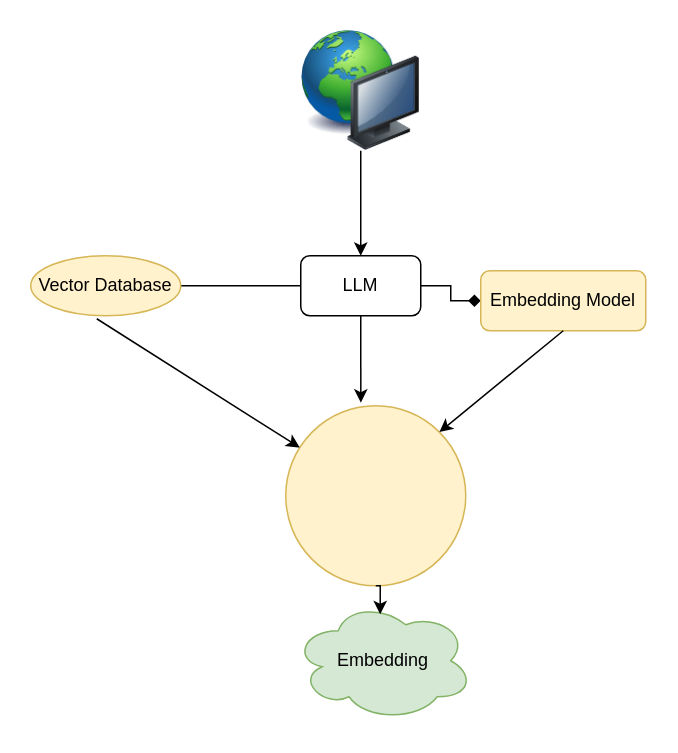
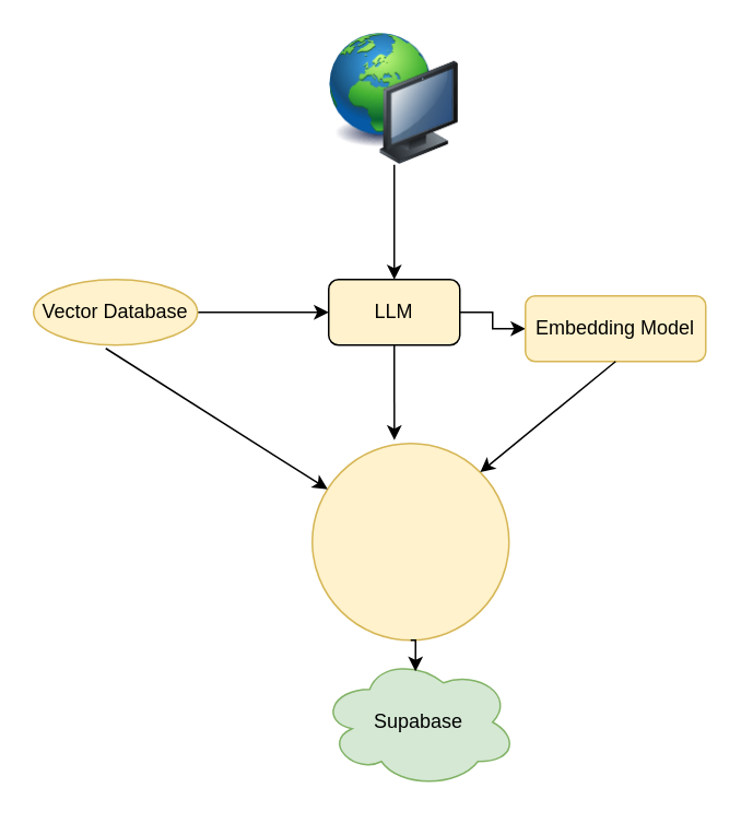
- <mxCell id="6" style="edgeStyle=orthogonalEdgeStyle;rounded=0;orthogonalLoop=1;jettySize=auto;html=1;entryX=0;entryY=0.5;entryDx=0;entryDy=0;endArrow=none;" edge="1" parent="1" source="7" target="5"><mxGeometry relative="1" as="geometry" /></mxCell>
+ <mxCell id="6" style="edgeStyle=orthogonalEdgeStyle;rounded=0;orthogonalLoop=1;jettySize=auto;html=1;entryX=0;entryY=0.5;entryDx=0;entryDy=0;" edge="1" parent="1" source="7" target="5"><mxGeometry relative="1" as="geometry" /></mxCell>
- <mxCell id="5" value="LLM" style="rounded=1;whiteSpace=wrap;html=1;" vertex="1" parent="1"><mxGeometry x="200" y="170" width="80" height="40" as="geometry" /></mxCell>
+ <mxCell id="5" value="LLM" style="rounded=1;whiteSpace=wrap;html=1;fillColor=#fff2cc;" vertex="1" parent="1"><mxGeometry x="200" y="170" width="80" height="40" as="geometry" /></mxCell>
- <mxCell id="4" style="edgeStyle=orthogonalEdgeStyle;rounded=0;orthogonalLoop=1;jettySize=auto;html=1;exitX=1;exitY=0.5;exitDx=0;exitDy=0;endArrow=diamond;" edge="1" parent="1" source="5" target="8"><mxGeometry relative="1" as="geometry" /></mxCell>
+ <mxCell id="4" style="edgeStyle=orthogonalEdgeStyle;rounded=0;orthogonalLoop=1;jettySize=auto;html=1;exitX=1;exitY=0.5;exitDx=0;exitDy=0;" edge="1" parent="1" source="5" target="8"><mxGeometry relative="1" as="geometry" /></mxCell>
- <mxCell id="13" value="Embedding" style="ellipse;shape=cloud;whiteSpace=wrap;html=1;fillColor=#d5e8d4;strokeColor=#82b366;" vertex="1" parent="1"><mxGeometry x="195" y="400" width="120" height="80" as="geometry" /></mxCell>
+ <mxCell id="13" value="Supabase" style="ellipse;shape=cloud;whiteSpace=wrap;html=1;fillColor=#d5e8d4;strokeColor=#82b366;" vertex="1" parent="1"><mxGeometry x="195" y="400" width="120" height="80" as="geometry" /></mxCell>
